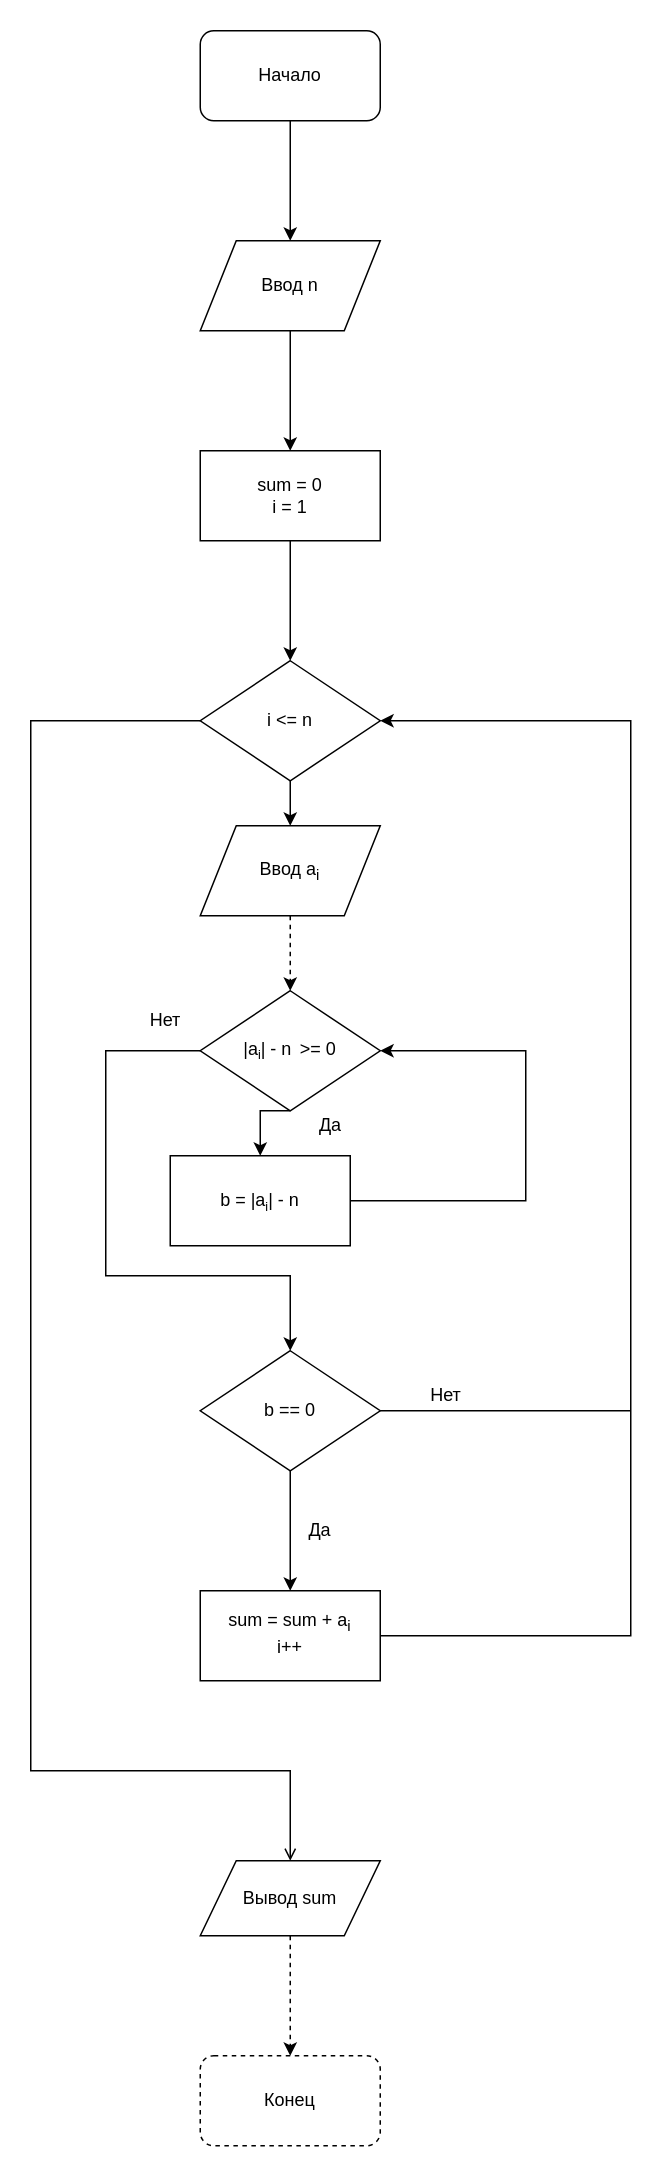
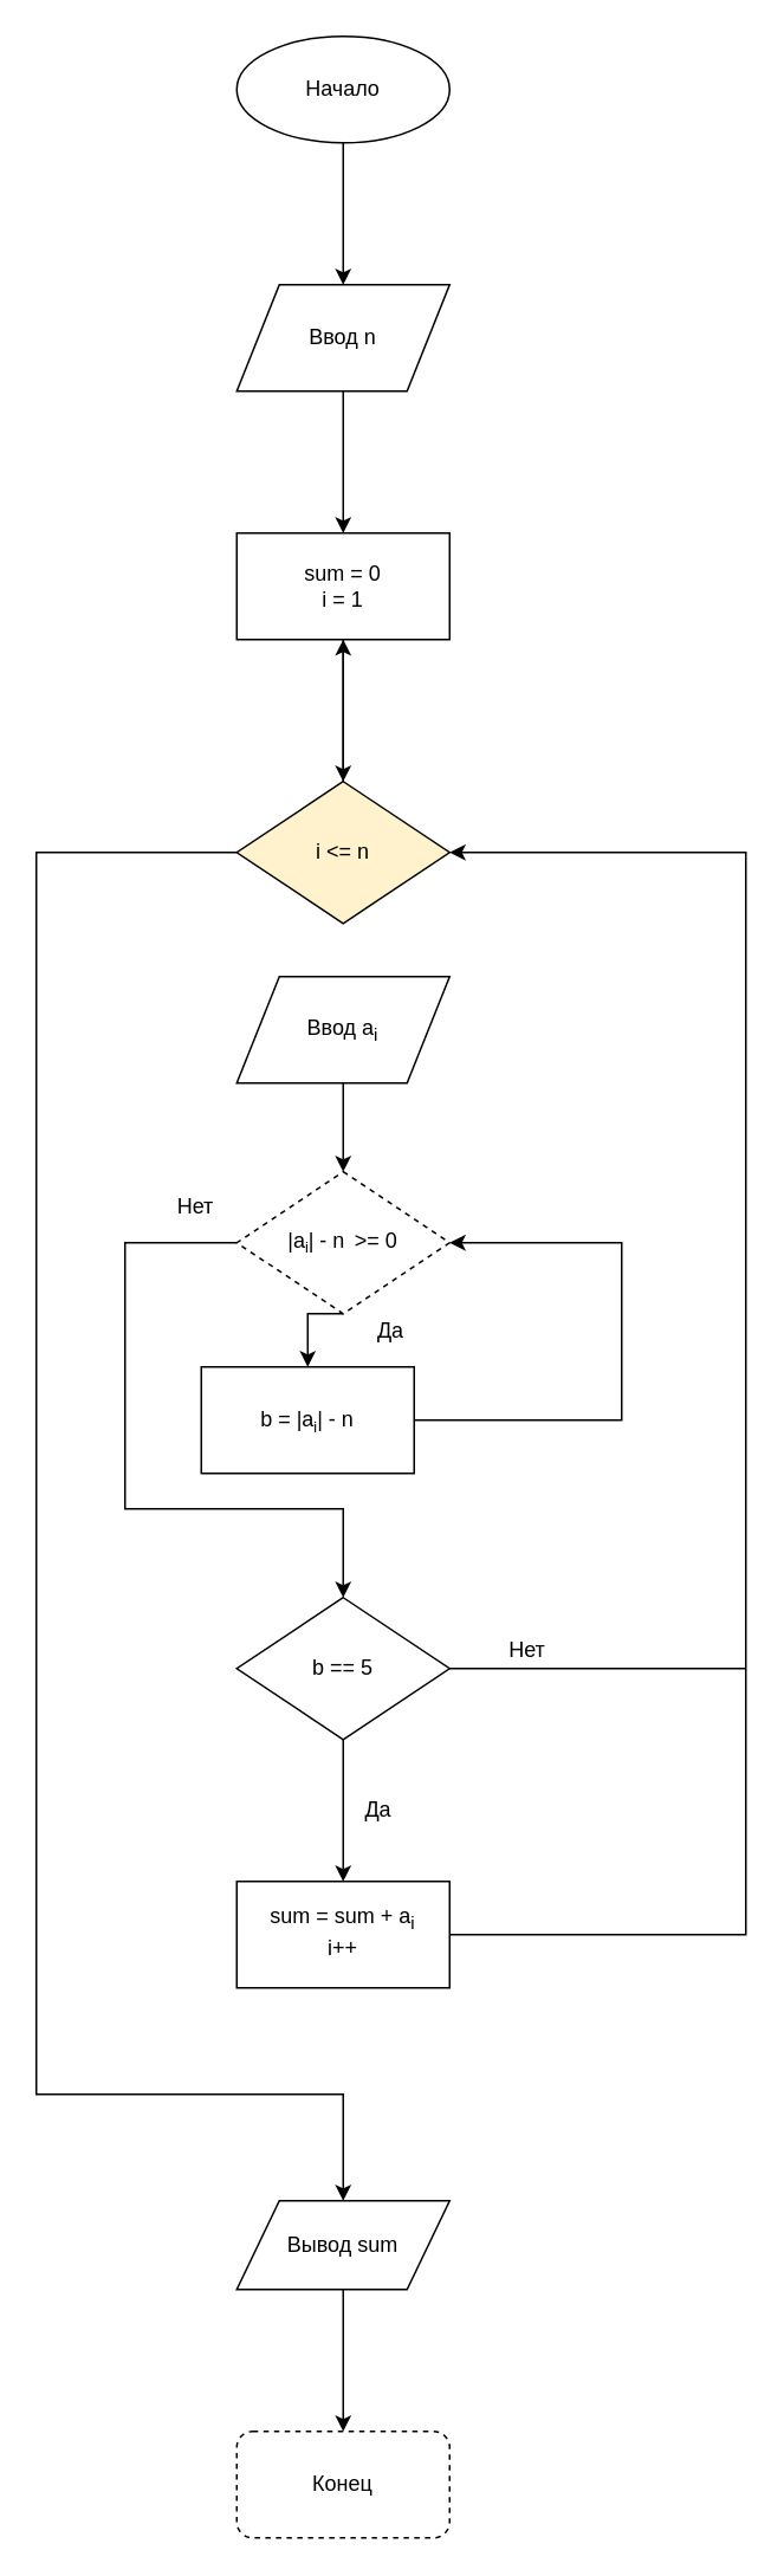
- <mxCell id="3" value="Начало" style="rounded=1;whiteSpace=wrap;html=1;" parent="1" vertex="1"><mxGeometry x="133" y="20" width="120" height="60" as="geometry" /></mxCell>
+ <mxCell id="3" value="Начало" style="ellipse;whiteSpace=wrap;html=1;" parent="1" vertex="1"><mxGeometry x="133" y="20" width="120" height="60" as="geometry" /></mxCell>
- <mxCell id="11" value="i &amp;lt;= n" style="rhombus;whiteSpace=wrap;html=1;" parent="1" vertex="1"><mxGeometry x="133" y="440" width="120" height="80" as="geometry" /></mxCell>
+ <mxCell id="11" value="i &amp;lt;= n" style="rhombus;whiteSpace=wrap;html=1;fillColor=#fff2cc;" parent="1" vertex="1"><mxGeometry x="133" y="440" width="120" height="80" as="geometry" /></mxCell>
- <mxCell id="10" value="" style="edgeStyle=orthogonalEdgeStyle;rounded=0;orthogonalLoop=1;jettySize=auto;html=1;" edge="1" parent="1" source="11" target="29"><mxGeometry relative="1" as="geometry" /></mxCell>
+ <mxCell id="10" value="" style="edgeStyle=orthogonalEdgeStyle;rounded=0;orthogonalLoop=1;jettySize=auto;html=1;" edge="1" parent="1" source="11" target="6"><mxGeometry relative="1" as="geometry" /></mxCell>
- <mxCell id="28" value="" style="edgeStyle=orthogonalEdgeStyle;rounded=0;orthogonalLoop=1;jettySize=auto;html=1;entryX=0.5;entryY=0;entryDx=0;entryDy=0;dashed=1;" edge="1" parent="1" source="29" target="14"><mxGeometry relative="1" as="geometry" /></mxCell>
+ <mxCell id="28" value="" style="edgeStyle=orthogonalEdgeStyle;rounded=0;orthogonalLoop=1;jettySize=auto;html=1;entryX=0.5;entryY=0;entryDx=0;entryDy=0;" edge="1" parent="1" source="29" target="14"><mxGeometry relative="1" as="geometry" /></mxCell>
- <mxCell id="14" value="|a&lt;span style=&quot;font-size: 10px&quot;&gt;&lt;sub&gt;i&lt;/sub&gt;&lt;/span&gt;| - n&lt;sub&gt;&amp;nbsp;&amp;nbsp;&lt;/sub&gt;&amp;gt;= 0" style="rhombus;whiteSpace=wrap;html=1;" parent="1" vertex="1"><mxGeometry x="133" y="660" width="120" height="80" as="geometry" /></mxCell>
+ <mxCell id="14" value="|a&lt;span style=&quot;font-size: 10px&quot;&gt;&lt;sub&gt;i&lt;/sub&gt;&lt;/span&gt;| - n&lt;sub&gt;&amp;nbsp;&amp;nbsp;&lt;/sub&gt;&amp;gt;= 0" style="rhombus;whiteSpace=wrap;html=1;dashed=1;" parent="1" vertex="1"><mxGeometry x="133" y="660" width="120" height="80" as="geometry" /></mxCell>
- <mxCell id="19" value="b == 0" style="rhombus;whiteSpace=wrap;html=1;" parent="1" vertex="1"><mxGeometry x="133" y="900" width="120" height="80" as="geometry" /></mxCell>
+ <mxCell id="19" value="b == 5" style="rhombus;whiteSpace=wrap;html=1;" parent="1" vertex="1"><mxGeometry x="133" y="900" width="120" height="80" as="geometry" /></mxCell>
- <mxCell id="9" style="edgeStyle=orthogonalEdgeStyle;rounded=0;orthogonalLoop=1;jettySize=auto;html=1;endArrow=open;endFill=1;entryX=0.5;entryY=0;entryDx=0;entryDy=0;" parent="1" source="11" target="26" edge="1"><mxGeometry relative="1" as="geometry"><mxPoint x="60" y="1106.667" as="targetPoint" /><Array as="points"><mxPoint x="20" y="480" /><mxPoint x="20" y="1180" /><mxPoint x="193" y="1180" /></Array></mxGeometry></mxCell>
+ <mxCell id="9" style="edgeStyle=orthogonalEdgeStyle;rounded=0;orthogonalLoop=1;jettySize=auto;html=1;endArrow=classic;endFill=1;entryX=0.5;entryY=0;entryDx=0;entryDy=0;" parent="1" source="11" target="26" edge="1"><mxGeometry relative="1" as="geometry"><mxPoint x="60" y="1106.667" as="targetPoint" /><Array as="points"><mxPoint x="20" y="480" /><mxPoint x="20" y="1180" /><mxPoint x="193" y="1180" /></Array></mxGeometry></mxCell>
- <mxCell id="25" value="" style="edgeStyle=orthogonalEdgeStyle;rounded=0;orthogonalLoop=1;jettySize=auto;html=1;endArrow=classic;endFill=1;dashed=1;" parent="1" source="26" target="4" edge="1"><mxGeometry relative="1" as="geometry" /></mxCell>
+ <mxCell id="25" value="" style="edgeStyle=orthogonalEdgeStyle;rounded=0;orthogonalLoop=1;jettySize=auto;html=1;endArrow=classic;endFill=1;" parent="1" source="26" target="4" edge="1"><mxGeometry relative="1" as="geometry" /></mxCell>
